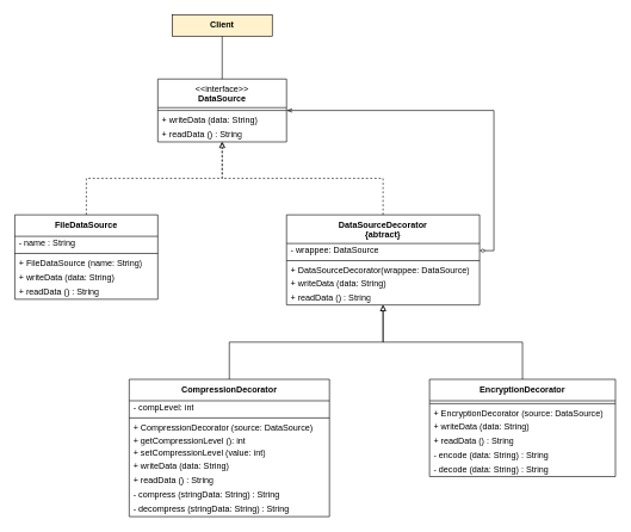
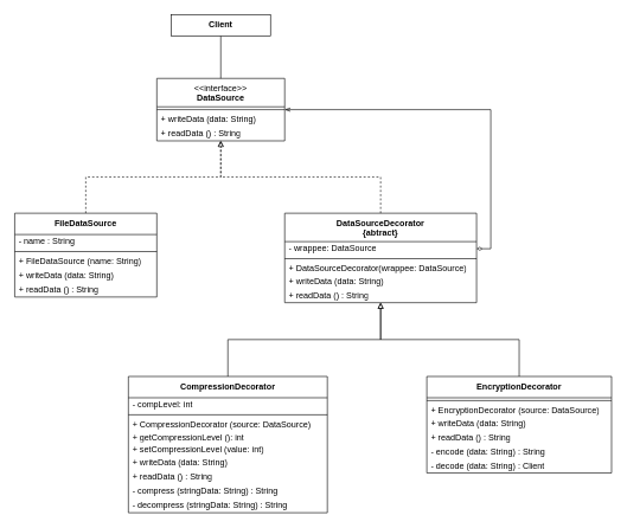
- <mxCell id="7" value="Client" style="fontStyle=1;whiteSpace=wrap;html=1;fillColor=#fff2cc;" parent="1" vertex="1"><mxGeometry x="240" y="20" width="140" height="30" as="geometry" /></mxCell>
+ <mxCell id="7" value="Client" style="fontStyle=1;whiteSpace=wrap;html=1;" parent="1" vertex="1"><mxGeometry x="240" y="20" width="140" height="30" as="geometry" /></mxCell>
- <mxCell id="29" value="- decode (data: String) : String" style="text;html=1;strokeColor=none;fillColor=none;align=left;verticalAlign=middle;spacingLeft=4;spacingRight=4;overflow=hidden;rotatable=0;points=[[0,0.5],[1,0.5]];portConstraint=eastwest;whiteSpace=wrap;" parent="23" vertex="1"><mxGeometry y="116" width="260" height="20" as="geometry" /></mxCell>
+ <mxCell id="29" value="- decode (data: String) : Client" style="text;html=1;strokeColor=none;fillColor=none;align=left;verticalAlign=middle;spacingLeft=4;spacingRight=4;overflow=hidden;rotatable=0;points=[[0,0.5],[1,0.5]];portConstraint=eastwest;whiteSpace=wrap;" parent="23" vertex="1"><mxGeometry y="116" width="260" height="20" as="geometry" /></mxCell>
